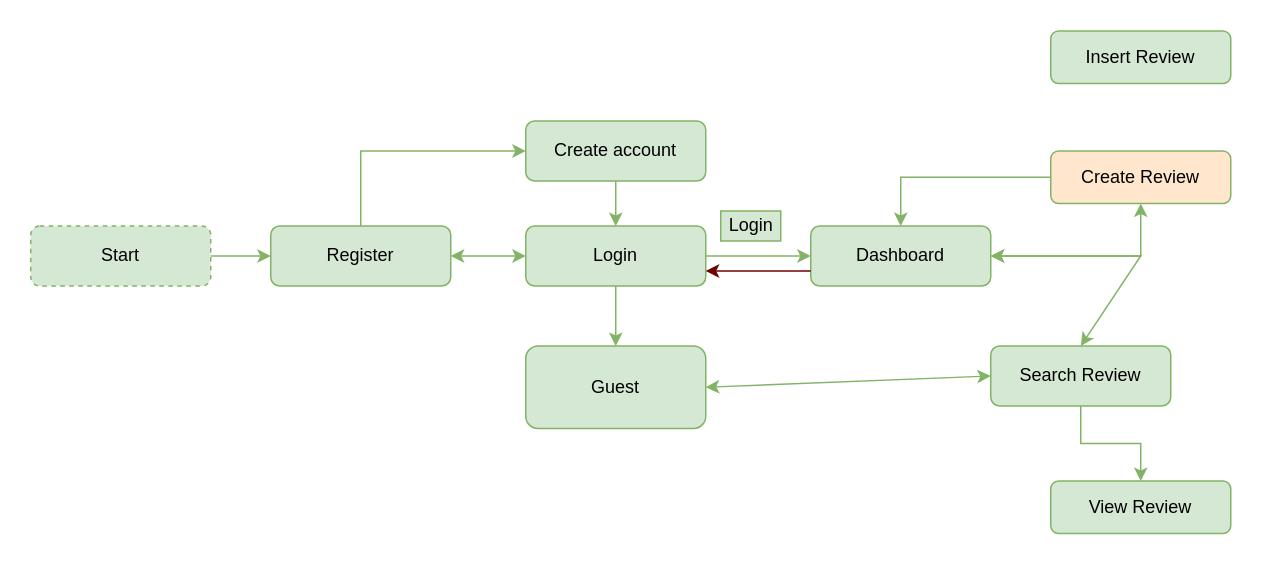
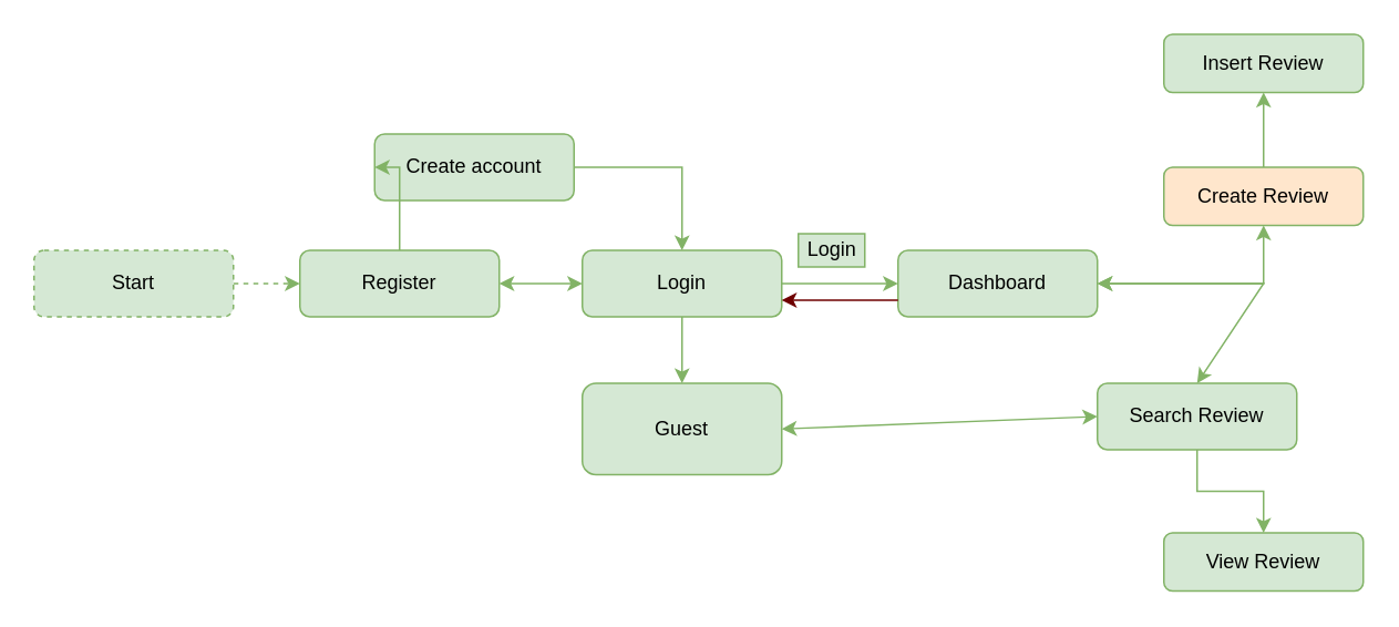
- <mxCell id="13" value="Create account" style="rounded=1;whiteSpace=wrap;html=1;fontSize=12;glass=0;strokeWidth=1;shadow=0;fillColor=#d5e8d4;strokeColor=#82b366;" parent="1" vertex="1"><mxGeometry x="350" y="80" width="120" height="40" as="geometry" /></mxCell>
+ <mxCell id="13" value="Create account" style="rounded=1;whiteSpace=wrap;html=1;fontSize=12;glass=0;strokeWidth=1;shadow=0;fillColor=#d5e8d4;strokeColor=#82b366;" parent="1" vertex="1"><mxGeometry x="225" y="80" width="120" height="40" as="geometry" /></mxCell>
- <mxCell id="15" value="" style="edgeStyle=orthogonalEdgeStyle;rounded=0;orthogonalLoop=1;jettySize=auto;html=1;fontColor=#000000;fillColor=#d5e8d4;strokeColor=#82b366;" parent="1" source="16" target="4" edge="1"><mxGeometry relative="1" as="geometry" /></mxCell>
+ <mxCell id="15" value="" style="edgeStyle=orthogonalEdgeStyle;rounded=0;orthogonalLoop=1;jettySize=auto;html=1;fontColor=#000000;fillColor=#d5e8d4;strokeColor=#82b366;" parent="1" source="16" target="19" edge="1"><mxGeometry relative="1" as="geometry" /></mxCell>
- <mxCell id="2" value="" style="edgeStyle=orthogonalEdgeStyle;rounded=0;orthogonalLoop=1;jettySize=auto;html=1;fillColor=#d5e8d4;strokeColor=#82b366;" parent="1" source="3" target="7" edge="1"><mxGeometry relative="1" as="geometry" /></mxCell>
+ <mxCell id="2" value="" style="edgeStyle=orthogonalEdgeStyle;rounded=0;orthogonalLoop=1;jettySize=auto;html=1;fillColor=#d5e8d4;strokeColor=#82b366;dashed=1;" parent="1" source="3" target="7" edge="1"><mxGeometry relative="1" as="geometry" /></mxCell>
